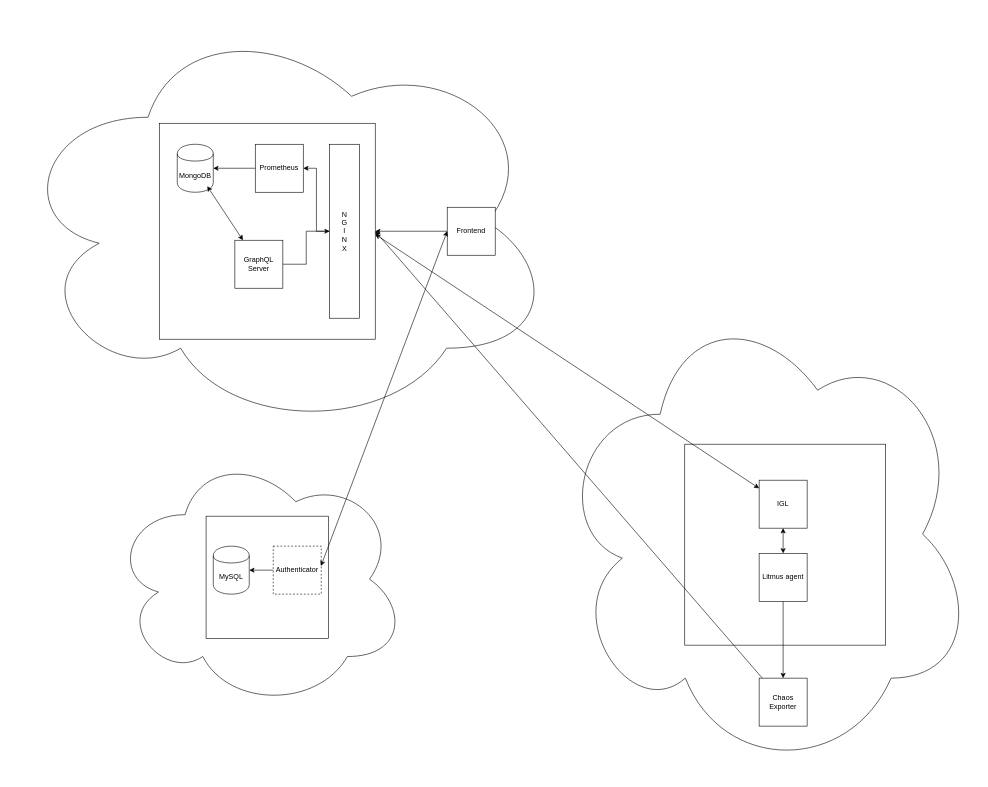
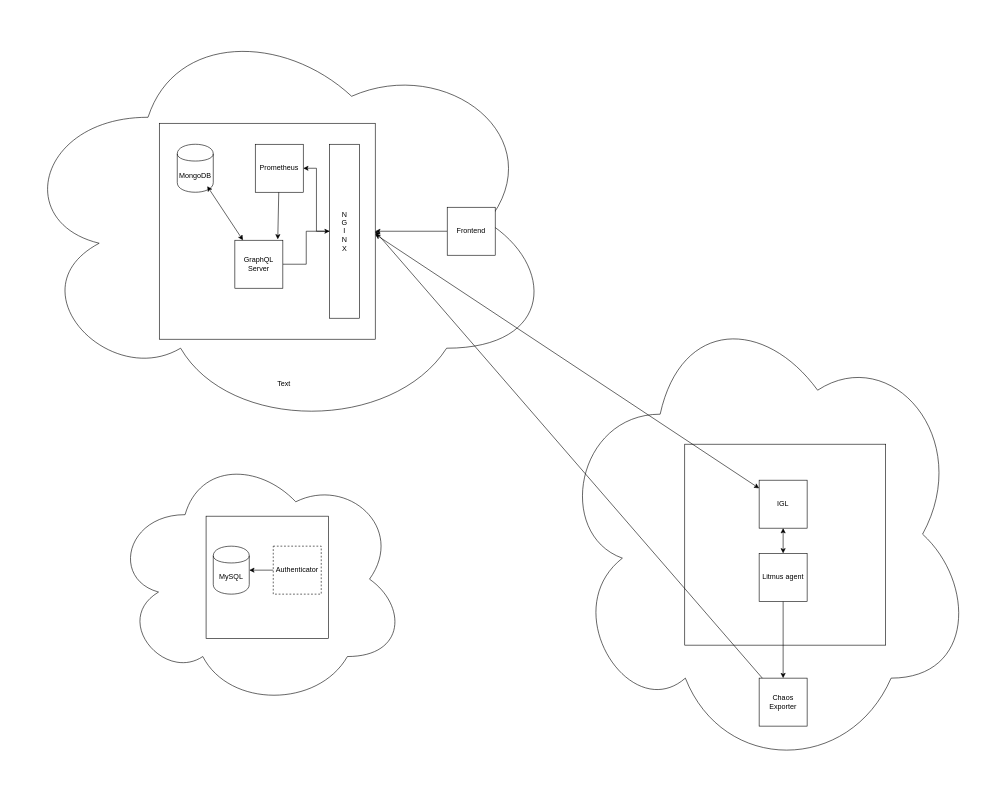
- <mxCell id="26" value="" style="endArrow=classic;html=1;" edge="1" parent="1" source="8" target="5"><mxGeometry width="50" height="50" relative="1" as="geometry"><mxPoint x="435" y="390" as="sourcePoint" /><mxPoint x="485" y="340" as="targetPoint" /></mxGeometry></mxCell>
+ <mxCell id="26" value="" style="endArrow=classic;html=1;entryX=0.894;entryY=-0.019;entryDx=0;entryDy=0;entryPerimeter=0;" edge="1" parent="1" source="8" target="7"><mxGeometry width="50" height="50" relative="1" as="geometry"><mxPoint x="435" y="390" as="sourcePoint" /><mxPoint x="485" y="340" as="targetPoint" /></mxGeometry></mxCell>
+ <mxCell id="29" value="Text" style="text;html=1;strokeColor=none;fillColor=none;align=center;verticalAlign=middle;whiteSpace=wrap;rounded=0;" vertex="1" parent="1"><mxGeometry x="453" y="630" width="40" height="20" as="geometry" /></mxCell>
- <mxCell id="27" value="" style="endArrow=classic;startArrow=classic;html=1;entryX=0;entryY=0.5;entryDx=0;entryDy=0;exitX=0.994;exitY=0.413;exitDx=0;exitDy=0;exitPerimeter=0;" edge="1" parent="1" source="15" target="10"><mxGeometry width="50" height="50" relative="1" as="geometry"><mxPoint x="525" y="950" as="sourcePoint" /><mxPoint x="575" y="900" as="targetPoint" /></mxGeometry></mxCell>
